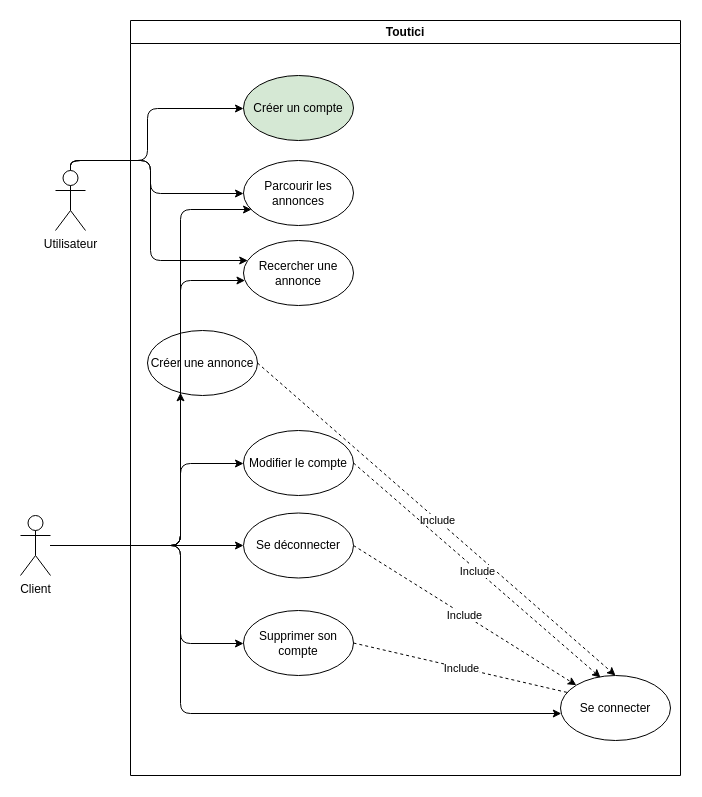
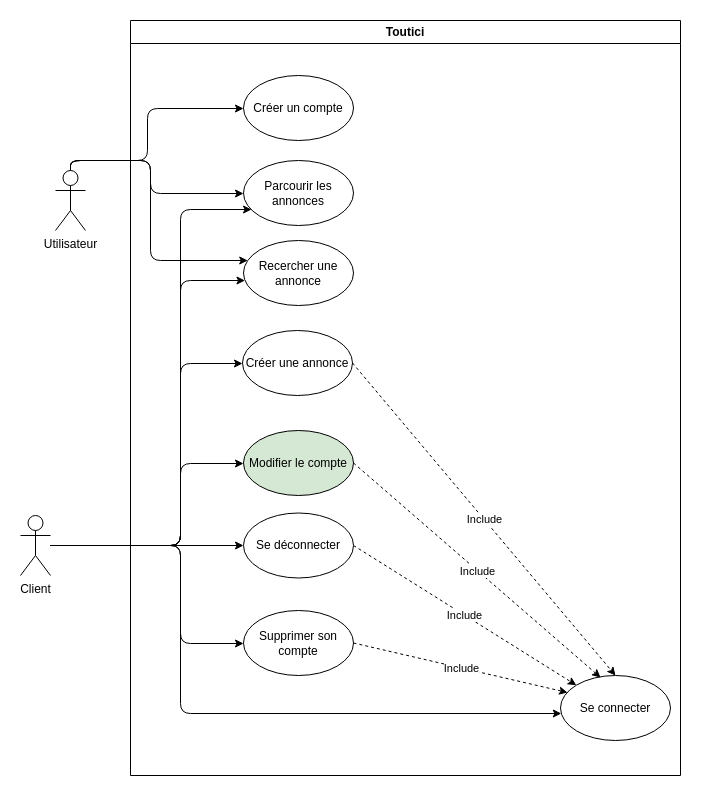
- <mxCell id="3" value="Créer un compte" style="ellipse;whiteSpace=wrap;html=1;fillColor=#d5e8d4;" vertex="1" parent="2"><mxGeometry x="113" y="55" width="110" height="65" as="geometry" /></mxCell>
+ <mxCell id="3" value="Créer un compte" style="ellipse;whiteSpace=wrap;html=1;" vertex="1" parent="2"><mxGeometry x="113" y="55" width="110" height="65" as="geometry" /></mxCell>
- <mxCell id="6" value="Créer une annonce" style="ellipse;whiteSpace=wrap;html=1;" vertex="1" parent="2"><mxGeometry x="17" y="310" width="110" height="65" as="geometry" /></mxCell>
+ <mxCell id="6" value="Créer une annonce" style="ellipse;whiteSpace=wrap;html=1;" vertex="1" parent="2"><mxGeometry x="112" y="310" width="110" height="65" as="geometry" /></mxCell>
- <mxCell id="5" value="Modifier le compte" style="ellipse;whiteSpace=wrap;html=1;" vertex="1" parent="2"><mxGeometry x="113" y="410" width="110" height="65" as="geometry" /></mxCell>
+ <mxCell id="5" value="Modifier le compte" style="ellipse;whiteSpace=wrap;html=1;fillColor=#d5e8d4;" vertex="1" parent="2"><mxGeometry x="113" y="410" width="110" height="65" as="geometry" /></mxCell>
- <mxCell id="17" value="" style="endArrow=none;html=1;dashed=1;exitX=1;exitY=0.5;exitDx=0;exitDy=0;entryX=0.064;entryY=0.262;entryDx=0;entryDy=0;entryPerimeter=0;" edge="1" parent="2" source="10" target="9"><mxGeometry relative="1" as="geometry"><mxPoint x="233" y="535" as="sourcePoint" /><mxPoint x="325.809" y="679.698" as="targetPoint" /><Array as="points" /></mxGeometry></mxCell>
+ <mxCell id="17" value="" style="endArrow=classic;html=1;dashed=1;exitX=1;exitY=0.5;exitDx=0;exitDy=0;entryX=0.064;entryY=0.262;entryDx=0;entryDy=0;entryPerimeter=0;" edge="1" parent="2" source="10" target="9"><mxGeometry relative="1" as="geometry"><mxPoint x="233" y="535" as="sourcePoint" /><mxPoint x="325.809" y="679.698" as="targetPoint" /><Array as="points" /></mxGeometry></mxCell>
